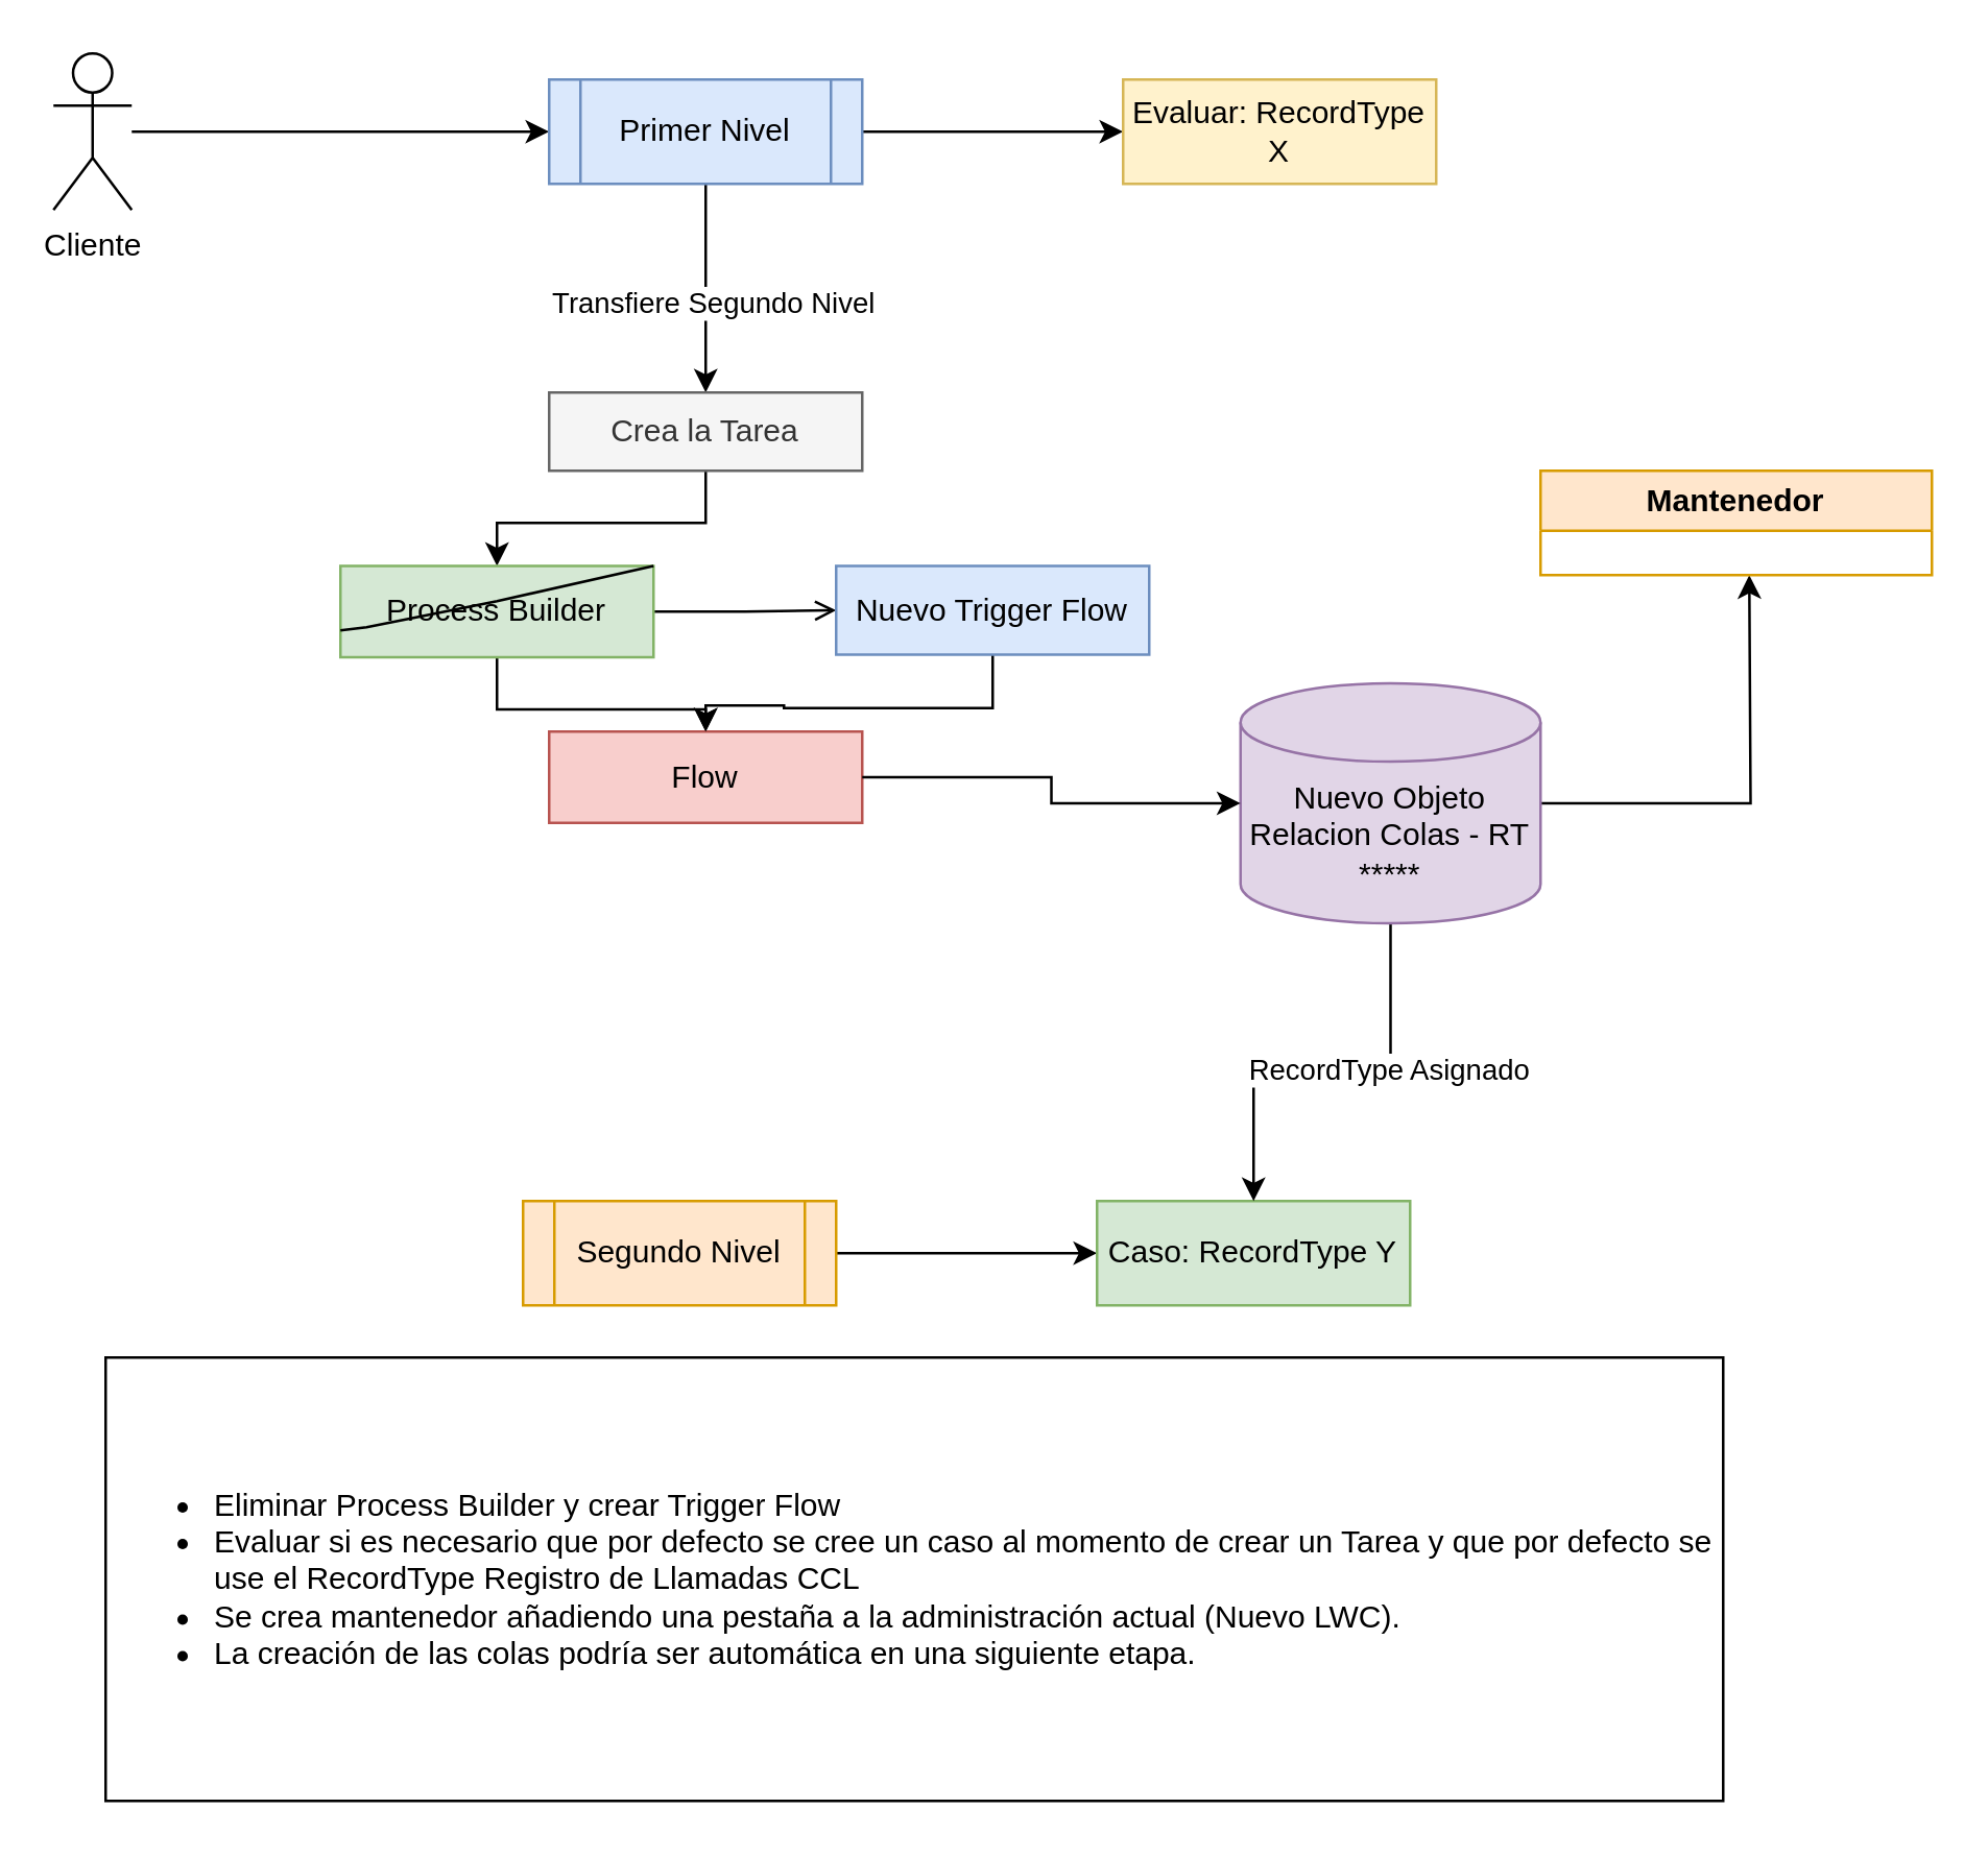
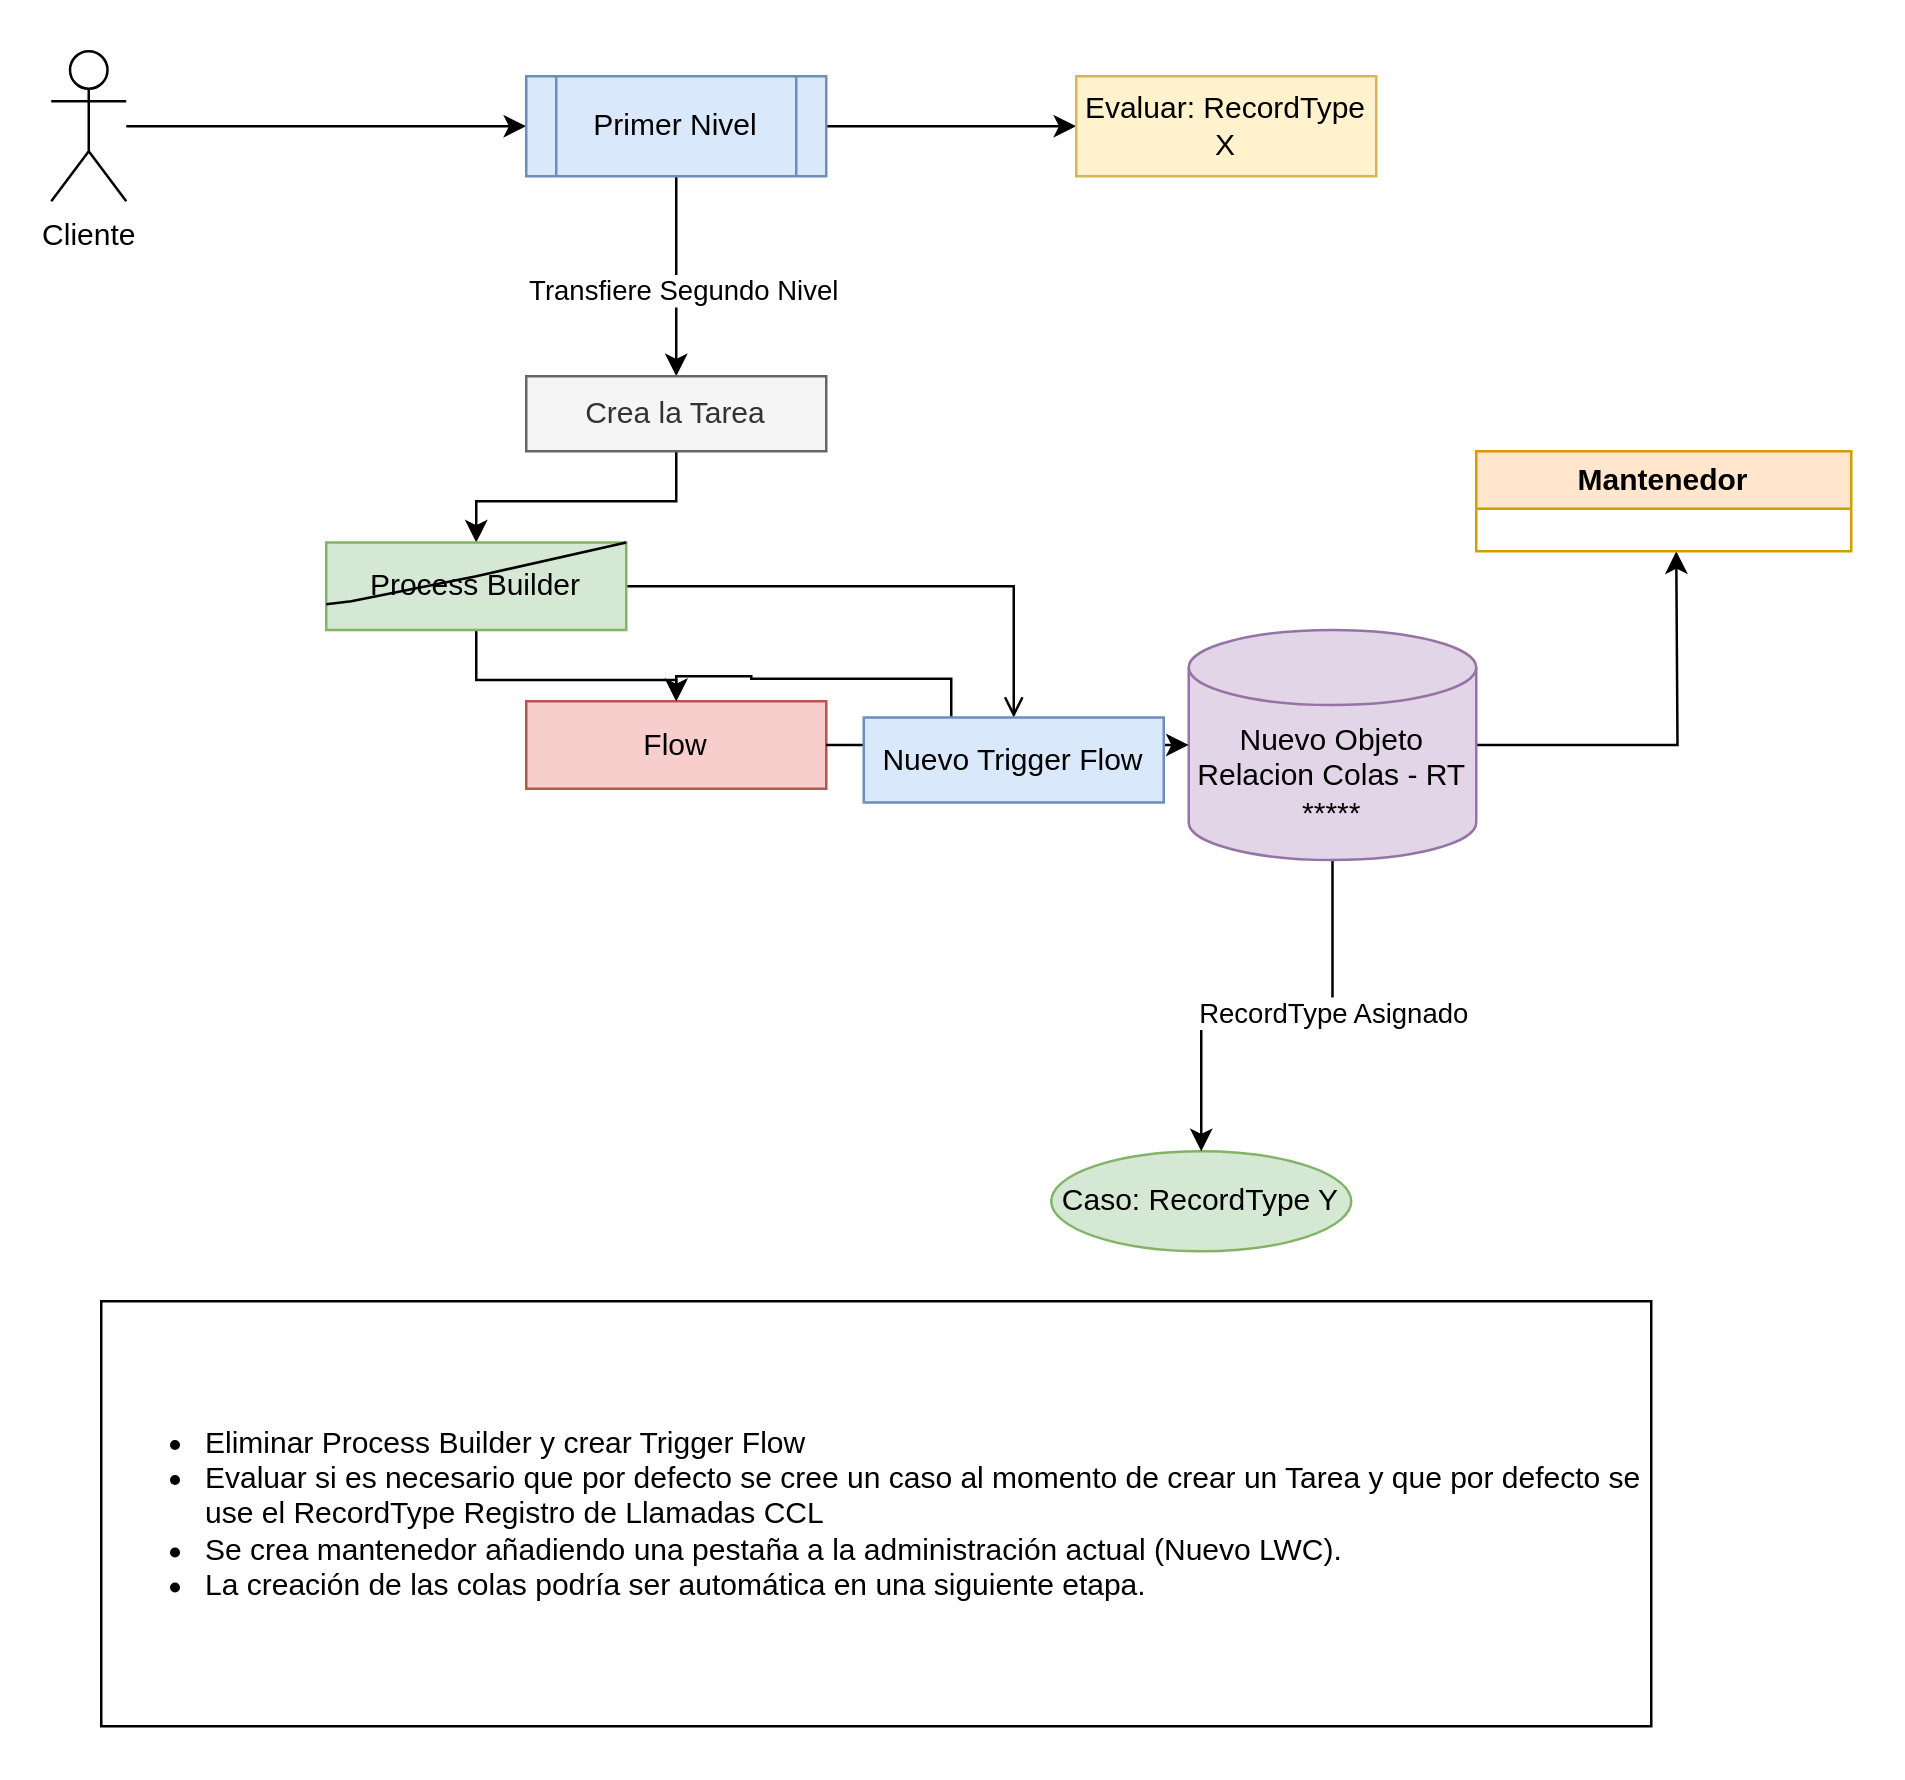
- <mxCell id="26" value="Nuevo Trigger Flow" style="whiteSpace=wrap;html=1;fillColor=#dae8fc;strokeColor=#6c8ebf;rounded=0;" vertex="1" parent="1"><mxGeometry x="320" y="216.5" width="120" height="34" as="geometry" /></mxCell>
+ <mxCell id="26" value="Nuevo Trigger Flow" style="whiteSpace=wrap;html=1;fillColor=#dae8fc;strokeColor=#6c8ebf;rounded=0;" vertex="1" parent="1"><mxGeometry x="345" y="286.5" width="120" height="34" as="geometry" /></mxCell>
- <mxCell id="21" value="Nuevo Objeto Relacion Colas - RT *****" style="shape=cylinder3;whiteSpace=wrap;html=1;boundedLbl=1;backgroundOutline=1;size=15;fillColor=#e1d5e7;strokeColor=#9673a6;" vertex="1" parent="1"><mxGeometry x="475" y="261.5" width="115" height="92" as="geometry" /></mxCell>
+ <mxCell id="21" value="Nuevo Objeto Relacion Colas - RT *****" style="shape=cylinder3;whiteSpace=wrap;html=1;boundedLbl=1;backgroundOutline=1;size=15;fillColor=#e1d5e7;strokeColor=#9673a6;" vertex="1" parent="1"><mxGeometry x="475" y="251.5" width="115" height="92" as="geometry" /></mxCell>
- <mxCell id="9" value="Segundo Nivel" style="shape=process;whiteSpace=wrap;html=1;backgroundOutline=1;fillColor=#ffe6cc;strokeColor=#d79b00;" vertex="1" parent="1"><mxGeometry x="200" y="460" width="120" height="40" as="geometry" /></mxCell>
- <mxCell id="8" style="edgeStyle=orthogonalEdgeStyle;rounded=0;orthogonalLoop=1;jettySize=auto;html=1;entryX=0;entryY=0.5;entryDx=0;entryDy=0;" edge="1" parent="1" source="9" target="11"><mxGeometry relative="1" as="geometry" /></mxCell>
- <mxCell id="11" value="Caso: RecordType Y" style="whiteSpace=wrap;html=1;fillColor=#d5e8d4;strokeColor=#82b366;" vertex="1" parent="1"><mxGeometry x="420" y="460" width="120" height="40" as="geometry" /></mxCell>
+ <mxCell id="11" value="Caso: RecordType Y" style="ellipse;whiteSpace=wrap;html=1;fillColor=#d5e8d4;strokeColor=#82b366;" vertex="1" parent="1"><mxGeometry x="420" y="460" width="120" height="40" as="geometry" /></mxCell>
